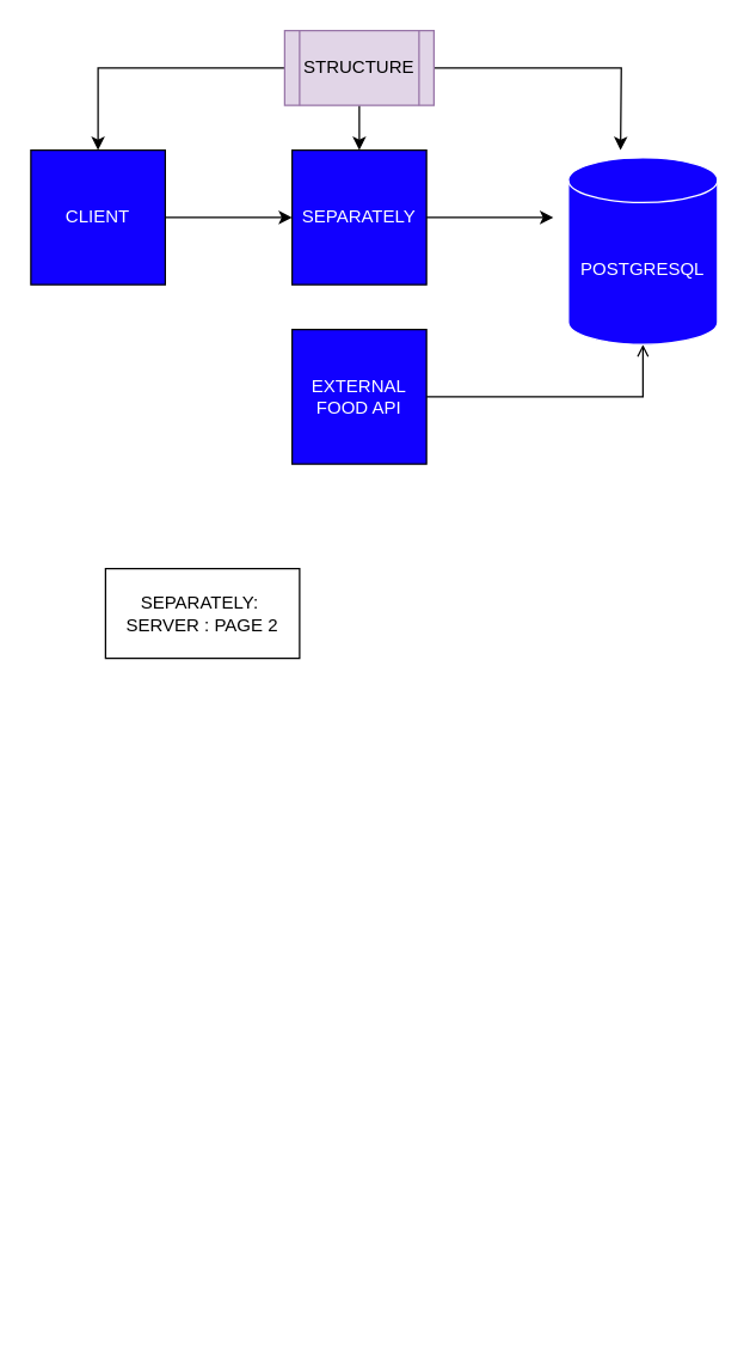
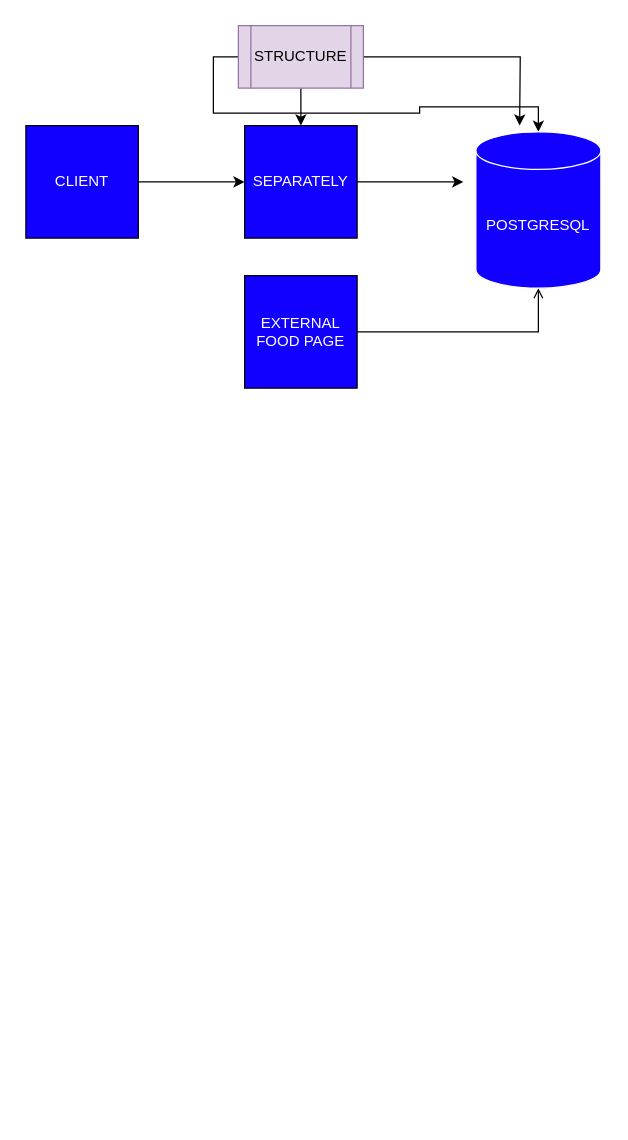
- <mxCell id="6" style="edgeStyle=orthogonalEdgeStyle;rounded=0;orthogonalLoop=1;jettySize=auto;html=1;exitX=0;exitY=0.5;exitDx=0;exitDy=0;entryX=0.5;entryY=0;entryDx=0;entryDy=0;" edge="1" parent="1" source="9" target="3"><mxGeometry relative="1" as="geometry"><mxPoint x="70" y="50" as="targetPoint" /></mxGeometry></mxCell>
+ <mxCell id="6" style="edgeStyle=orthogonalEdgeStyle;rounded=0;orthogonalLoop=1;jettySize=auto;html=1;exitX=0;exitY=0.5;exitDx=0;exitDy=0;" edge="1" parent="1" source="9" target="12"><mxGeometry relative="1" as="geometry"><mxPoint x="70" y="50" as="targetPoint" /></mxGeometry></mxCell>
- <mxCell id="11" value="&lt;font color=&quot;#ffffff&quot;&gt;EXTERNAL&lt;br&gt;FOOD API&lt;/font&gt;" style="whiteSpace=wrap;html=1;aspect=fixed;fillColor=#1100FF;" vertex="1" parent="1"><mxGeometry x="195" y="220" width="90" height="90" as="geometry" /></mxCell>
+ <mxCell id="11" value="&lt;font color=&quot;#ffffff&quot;&gt;EXTERNAL&lt;br&gt;FOOD PAGE&lt;/font&gt;" style="whiteSpace=wrap;html=1;aspect=fixed;fillColor=#1100FF;" vertex="1" parent="1"><mxGeometry x="195" y="220" width="90" height="90" as="geometry" /></mxCell>
- <mxCell id="14" value="SEPARATELY:&amp;nbsp;&lt;br&gt;SERVER : PAGE 2" style="rounded=0;whiteSpace=wrap;html=1;" vertex="1" parent="1"><mxGeometry x="70" y="380" width="130" height="60" as="geometry" /></mxCell>
